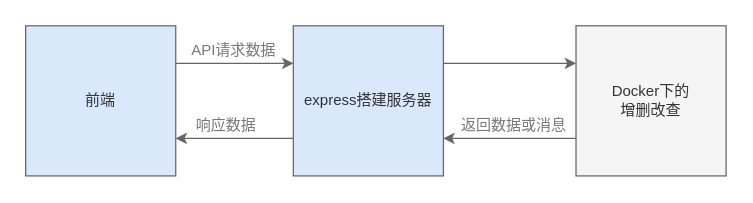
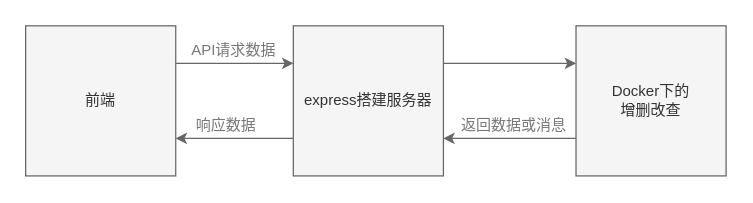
- <mxCell id="3" value="前端" style="rounded=0;whiteSpace=wrap;html=1;fillColor=#dae8fc;strokeColor=#666666;fontColor=#333333;" vertex="1" parent="1"><mxGeometry x="20" y="20" width="120" height="120" as="geometry" /></mxCell>
+ <mxCell id="3" value="前端" style="rounded=0;whiteSpace=wrap;html=1;fillColor=#f5f5f5;strokeColor=#666666;fontColor=#333333;" vertex="1" parent="1"><mxGeometry x="20" y="20" width="120" height="120" as="geometry" /></mxCell>
- <mxCell id="2" value="express搭建服务器" style="rounded=0;whiteSpace=wrap;html=1;fillColor=#dae8fc;strokeColor=#666666;fontColor=#333333;" vertex="1" parent="1"><mxGeometry x="234" y="20" width="120" height="120" as="geometry" /></mxCell>
+ <mxCell id="2" value="express搭建服务器" style="rounded=0;whiteSpace=wrap;html=1;fillColor=#f5f5f5;strokeColor=#666666;fontColor=#333333;" vertex="1" parent="1"><mxGeometry x="234" y="20" width="120" height="120" as="geometry" /></mxCell>
